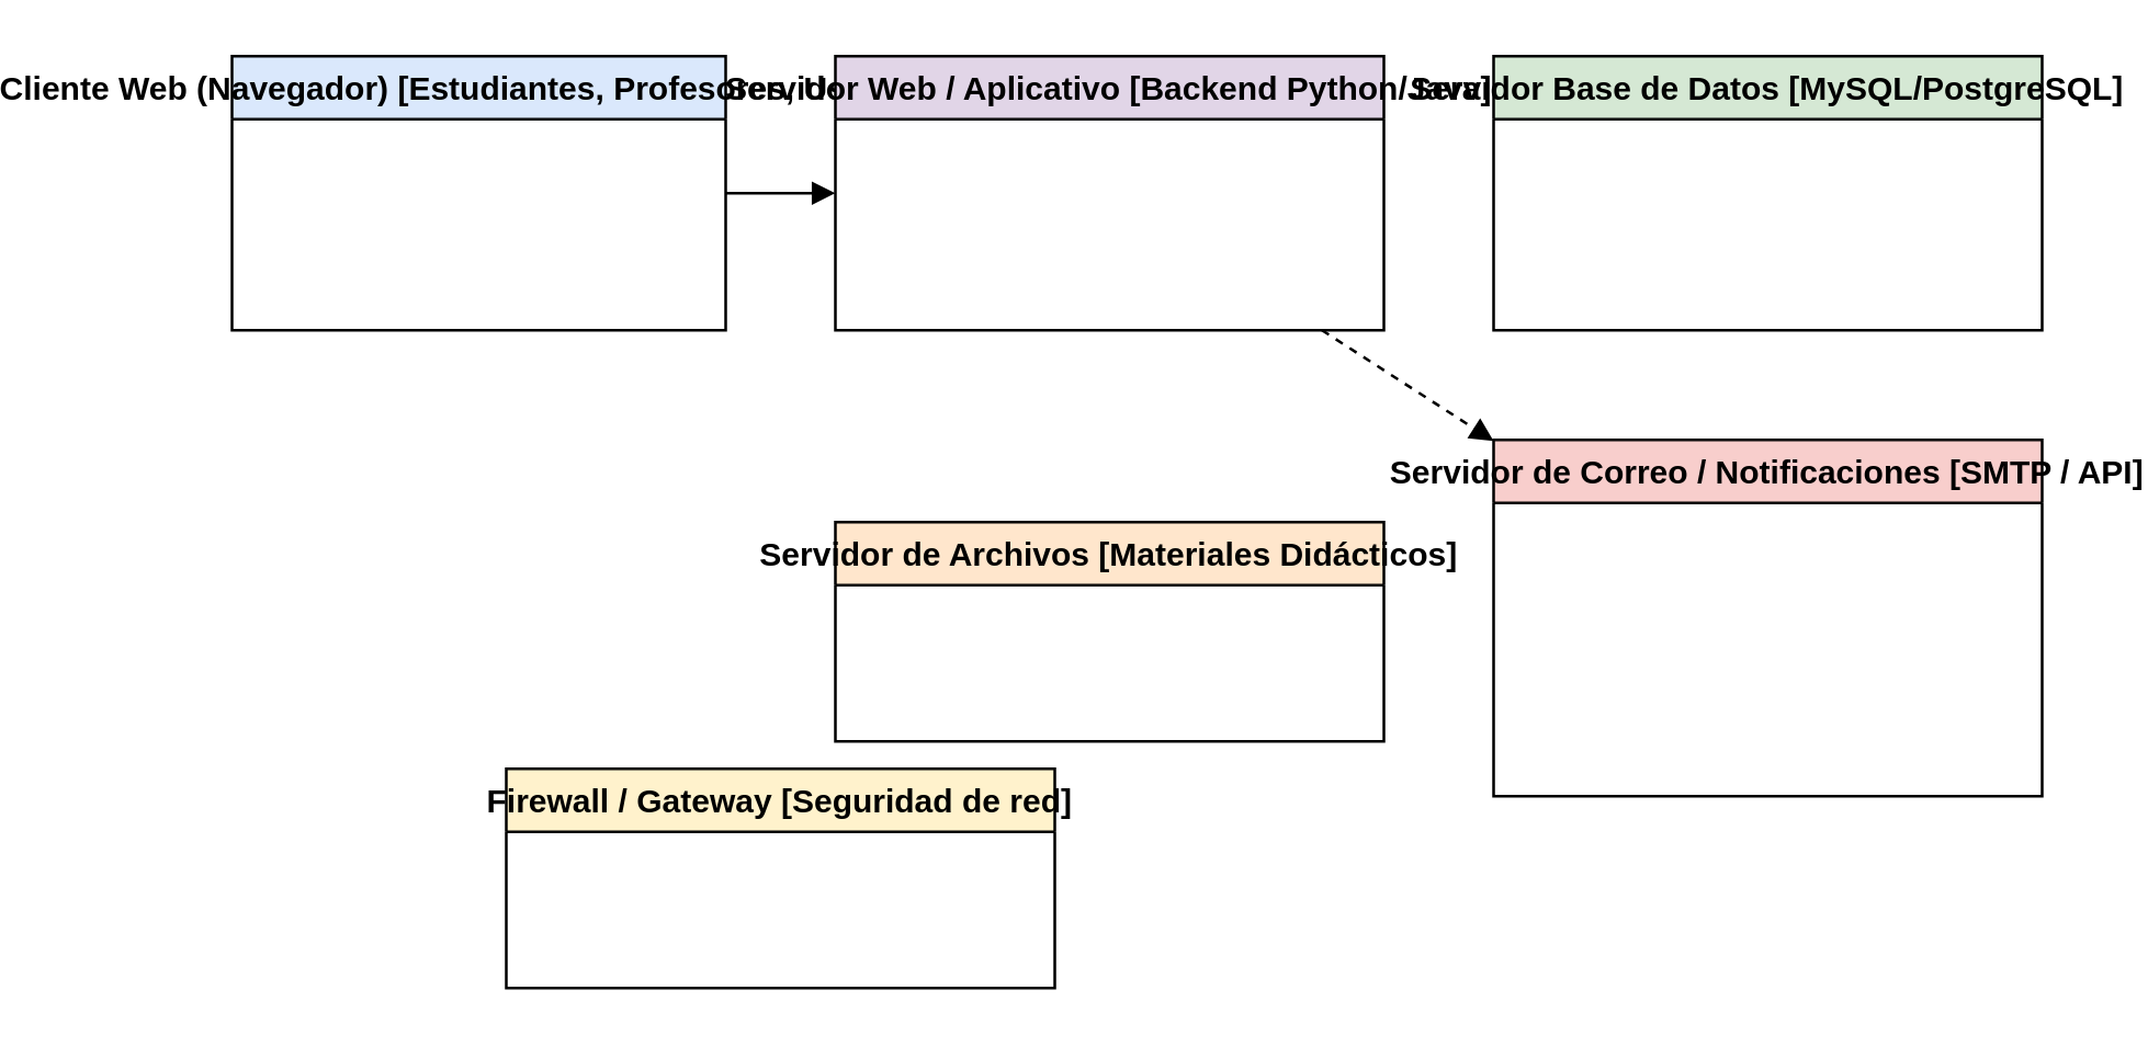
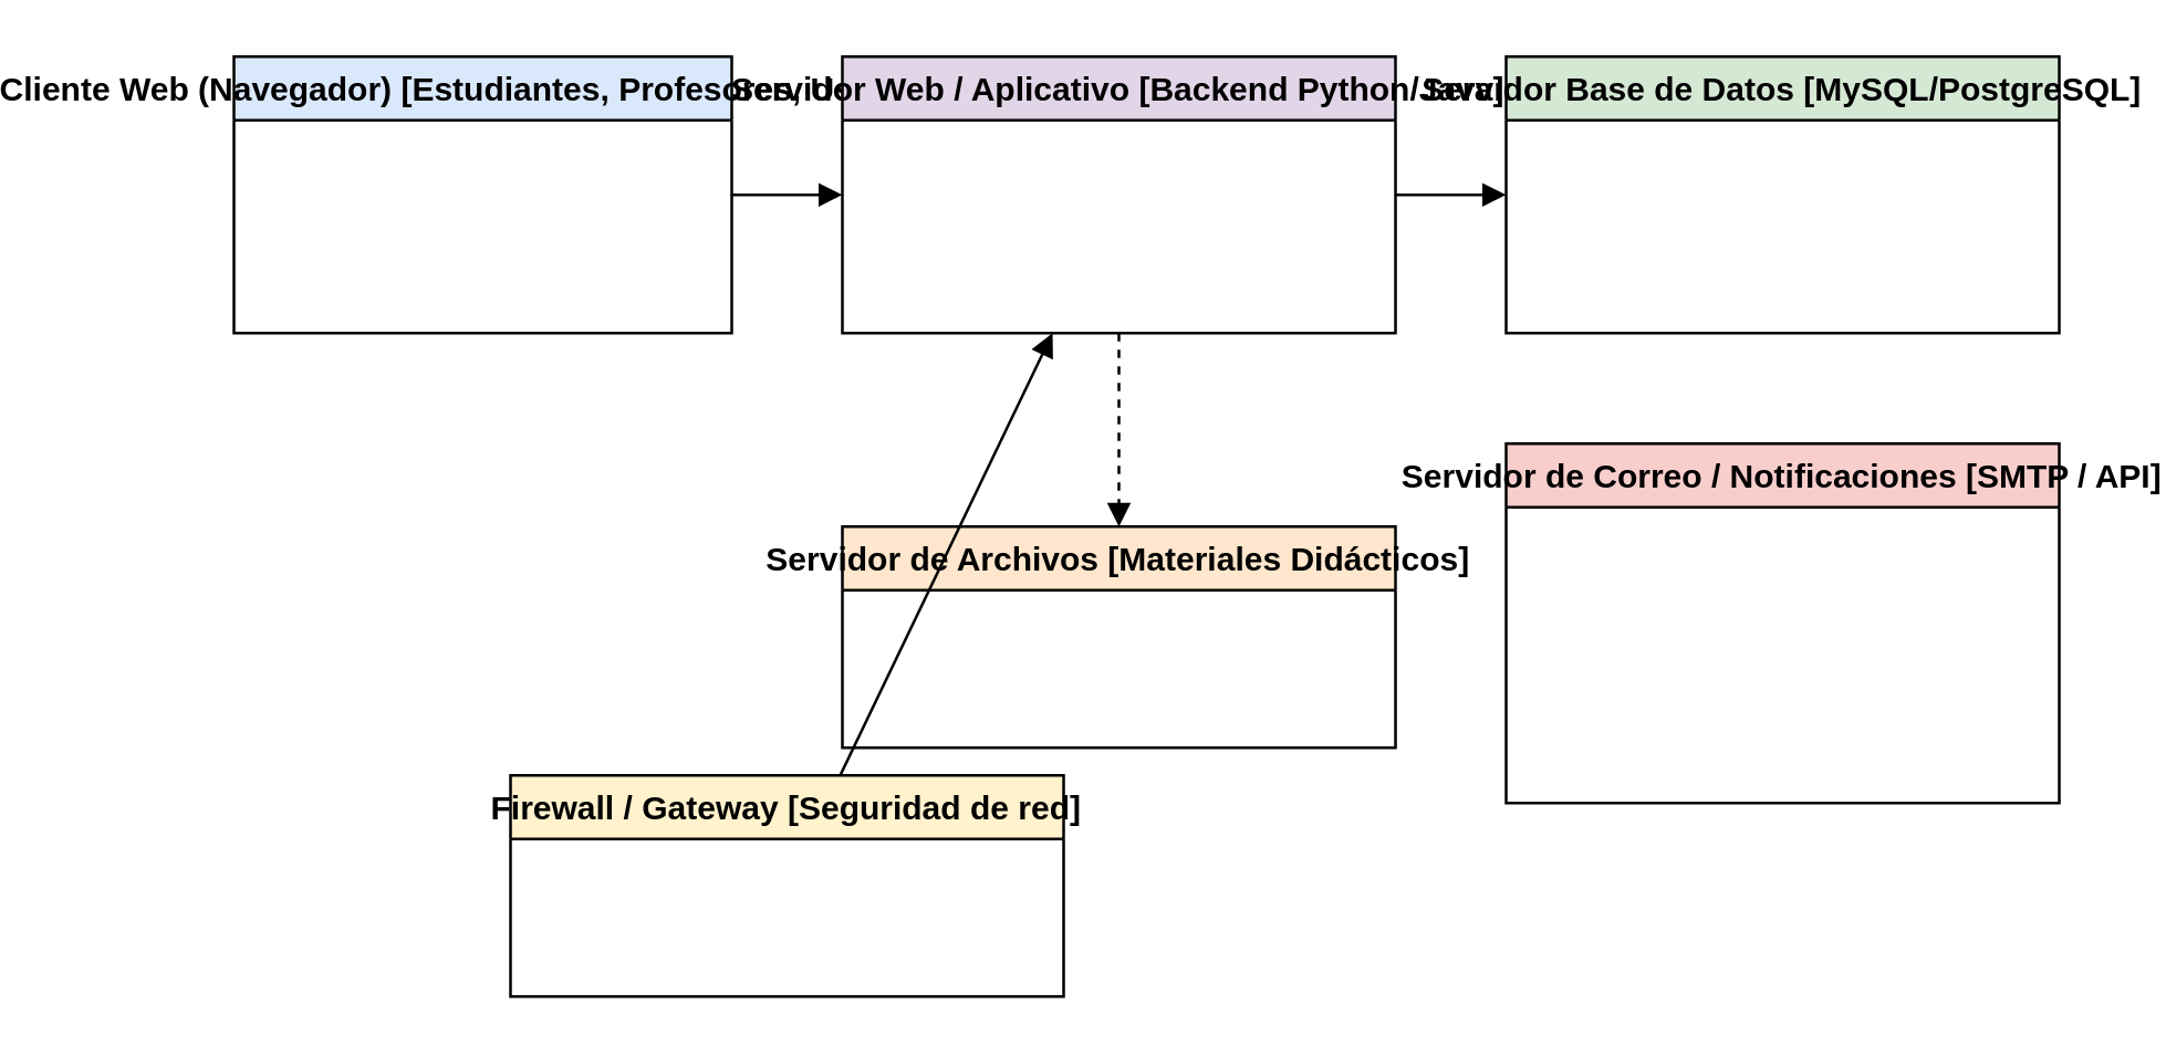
+ <mxCell id="6" style="endArrow=block;" edge="1" parent="1" source="3" target="5"><mxGeometry relative="1" as="geometry" /></mxCell>
- <mxCell id="10" style="endArrow=block;dashed=1;" edge="1" parent="1" source="3" target="9"><mxGeometry relative="1" as="geometry" /></mxCell>
+ <mxCell id="8" style="endArrow=block;dashed=1;" edge="1" parent="1" source="3" target="7"><mxGeometry relative="1" as="geometry" /></mxCell>
+ <mxCell id="12" style="endArrow=block;" edge="1" parent="1" source="11" target="3"><mxGeometry relative="1" as="geometry" /></mxCell>
